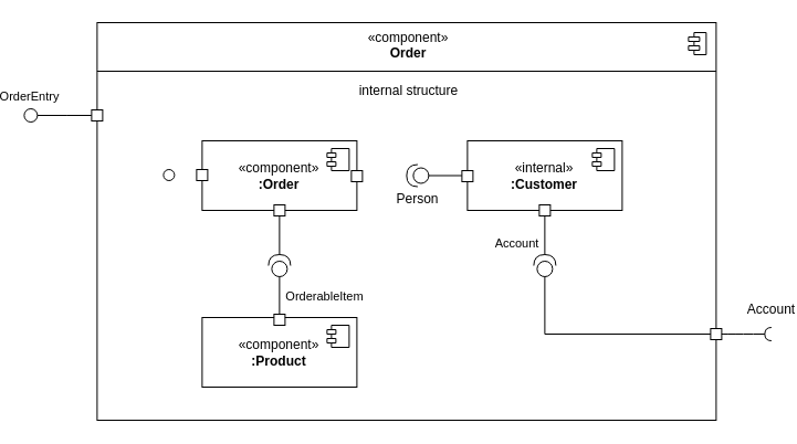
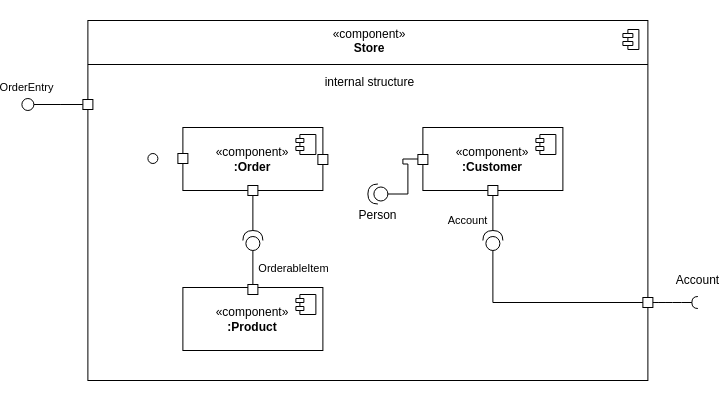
- <mxCell id="4" value="«component»&lt;br&gt;&lt;b&gt;Order&lt;/b&gt;" style="html=1;align=center;spacingLeft=4;verticalAlign=top;strokeColor=none;fillColor=none;whiteSpace=wrap;" vertex="1" parent="3"><mxGeometry width="560" height="40" as="geometry" /></mxCell>
+ <mxCell id="4" value="«component»&lt;br&gt;&lt;b&gt;Store&lt;/b&gt;" style="html=1;align=center;spacingLeft=4;verticalAlign=top;strokeColor=none;fillColor=none;whiteSpace=wrap;" vertex="1" parent="3"><mxGeometry width="560" height="40" as="geometry" /></mxCell>
- <mxCell id="9" value="Person" style="shape=providedRequiredInterface;html=1;verticalLabelPosition=bottom;sketch=0;direction=west;verticalAlign=bottom;" vertex="1" parent="1"><mxGeometry x="360.39" y="148.5" width="20" height="20" as="geometry" /></mxCell>
+ <mxCell id="9" value="Person" style="shape=providedRequiredInterface;html=1;verticalLabelPosition=bottom;sketch=0;direction=west;verticalAlign=bottom;" vertex="1" parent="1"><mxGeometry x="360.39" y="183.5" width="20" height="20" as="geometry" /></mxCell>
- <mxCell id="17" value="«internal»&lt;br&gt;&lt;b&gt;:Customer&lt;/b&gt;" style="html=1;dropTarget=0;whiteSpace=wrap;" vertex="1" parent="1"><mxGeometry x="415.39" y="127" width="140" height="63" as="geometry" /></mxCell>
+ <mxCell id="17" value="«component»&lt;br&gt;&lt;b&gt;:Customer&lt;/b&gt;" style="html=1;dropTarget=0;whiteSpace=wrap;" vertex="1" parent="1"><mxGeometry x="415.39" y="127" width="140" height="63" as="geometry" /></mxCell>
